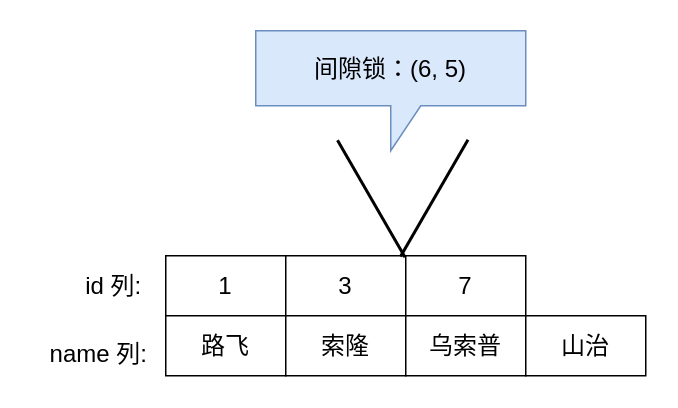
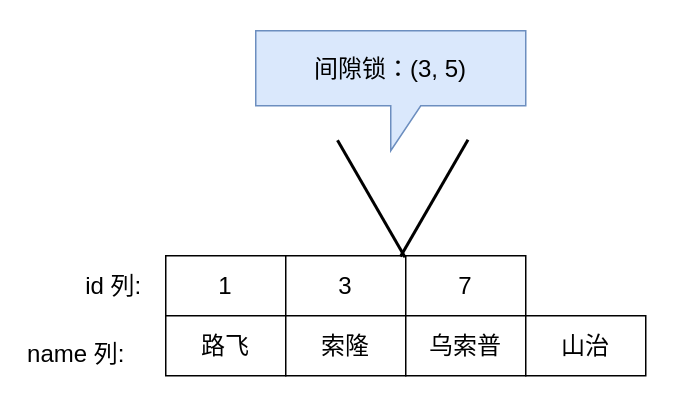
- <mxCell id="11" value="间隙锁：(6, 5)" style="shape=callout;whiteSpace=wrap;html=1;perimeter=calloutPerimeter;fontSize=16;fillColor=#dae8fc;strokeColor=#6c8ebf;" vertex="1" parent="1"><mxGeometry x="170" y="20" width="180" height="80" as="geometry" /></mxCell>
+ <mxCell id="11" value="间隙锁：(3, 5)" style="shape=callout;whiteSpace=wrap;html=1;perimeter=calloutPerimeter;fontSize=16;fillColor=#dae8fc;strokeColor=#6c8ebf;" vertex="1" parent="1"><mxGeometry x="170" y="20" width="180" height="80" as="geometry" /></mxCell>
- <mxCell id="10" value="name 列:" style="text;html=1;align=center;verticalAlign=middle;resizable=0;points=[];autosize=1;strokeColor=none;fillColor=none;fontSize=16;" vertex="1" parent="1"><mxGeometry x="20" y="220" width="90" height="30" as="geometry" /></mxCell>
+ <mxCell id="10" value="name 列:" style="text;html=1;align=center;verticalAlign=middle;resizable=0;points=[];autosize=1;strokeColor=none;fillColor=none;fontSize=16;" vertex="1" parent="1"><mxGeometry x="5" y="220" width="90" height="30" as="geometry" /></mxCell>
